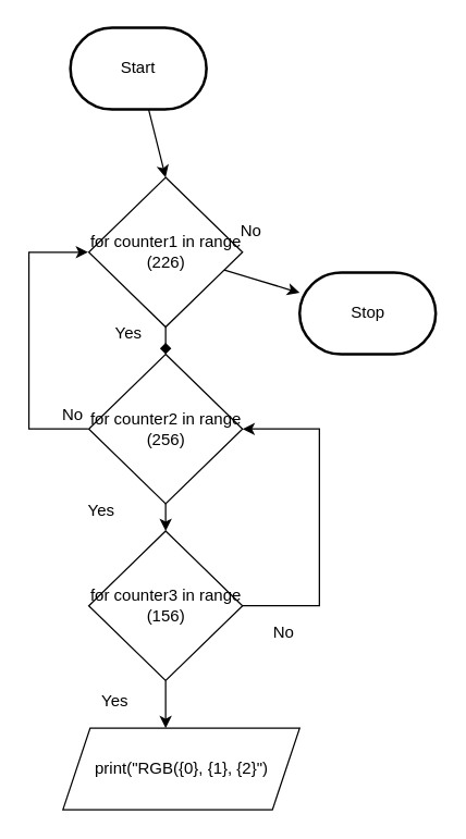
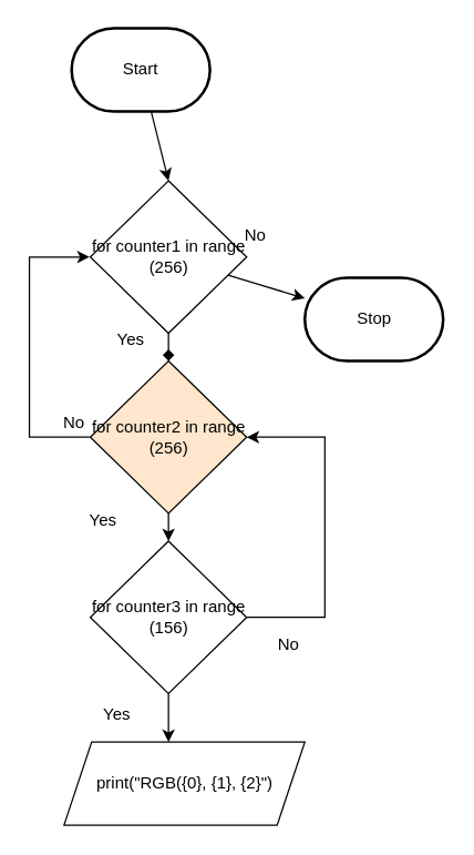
- <mxCell id="9" value="for counter1 in range (226)" style="rhombus;whiteSpace=wrap;html=1;" vertex="1" parent="1"><mxGeometry x="64.5" y="130" width="113" height="110" as="geometry" /></mxCell>
+ <mxCell id="9" value="for counter1 in range (256)" style="rhombus;whiteSpace=wrap;html=1;" vertex="1" parent="1"><mxGeometry x="64.5" y="130" width="113" height="110" as="geometry" /></mxCell>
- <mxCell id="11" value="for counter2 in range (256)" style="rhombus;whiteSpace=wrap;html=1;" vertex="1" parent="1"><mxGeometry x="64.5" y="260" width="113" height="110" as="geometry" /></mxCell>
+ <mxCell id="11" value="for counter2 in range (256)" style="rhombus;whiteSpace=wrap;html=1;fillColor=#ffe6cc;" vertex="1" parent="1"><mxGeometry x="64.5" y="260" width="113" height="110" as="geometry" /></mxCell>
